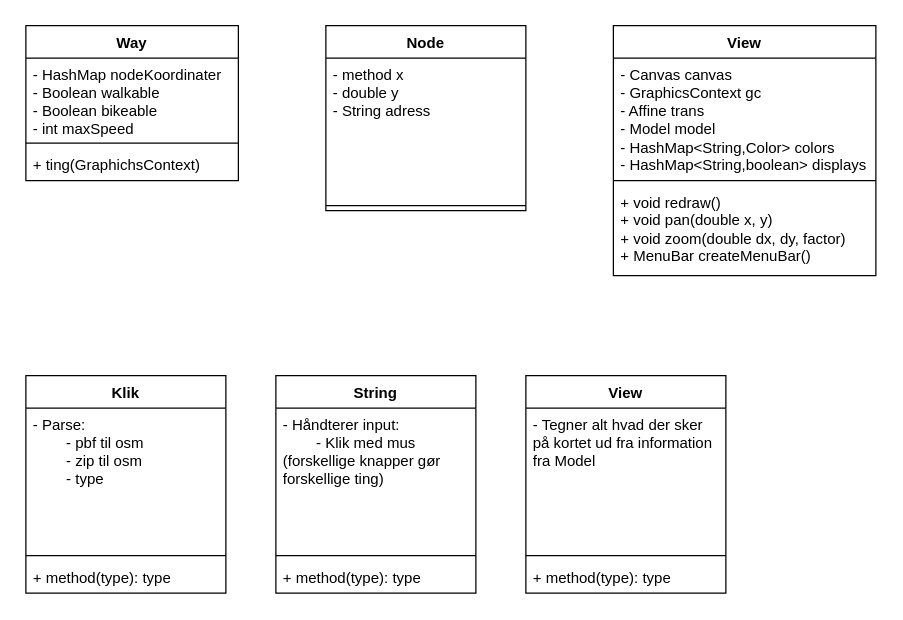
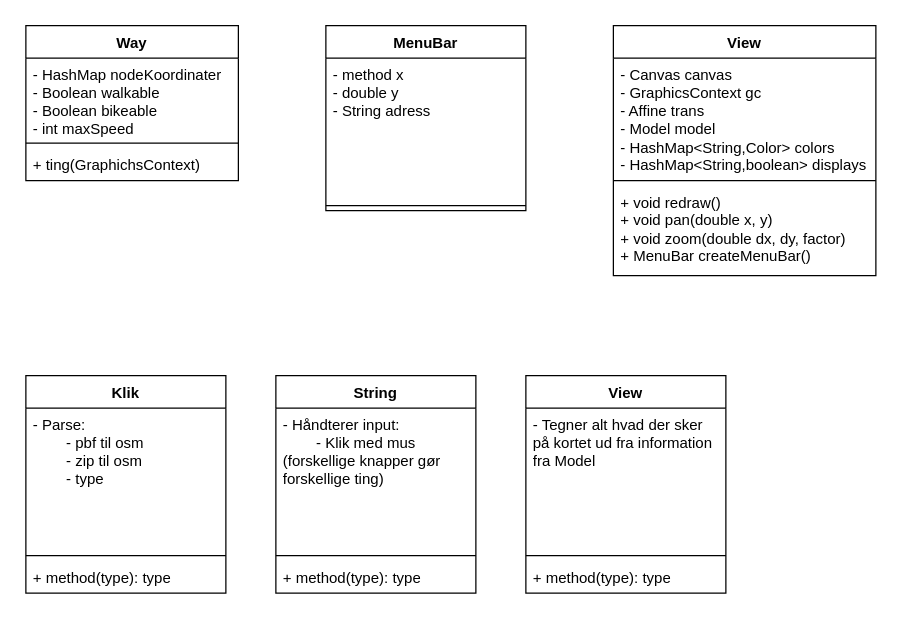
- <mxCell id="6" value="Node" style="swimlane;fontStyle=1;align=center;verticalAlign=top;childLayout=stackLayout;horizontal=1;startSize=26;horizontalStack=0;resizeParent=1;resizeParentMax=0;resizeLast=0;collapsible=1;marginBottom=0;whiteSpace=wrap;html=1;" parent="1" vertex="1"><mxGeometry x="260" y="20" width="160" height="148" as="geometry" /></mxCell>
+ <mxCell id="6" value="MenuBar" style="swimlane;fontStyle=1;align=center;verticalAlign=top;childLayout=stackLayout;horizontal=1;startSize=26;horizontalStack=0;resizeParent=1;resizeParentMax=0;resizeLast=0;collapsible=1;marginBottom=0;whiteSpace=wrap;html=1;" parent="1" vertex="1"><mxGeometry x="260" y="20" width="160" height="148" as="geometry" /></mxCell>
